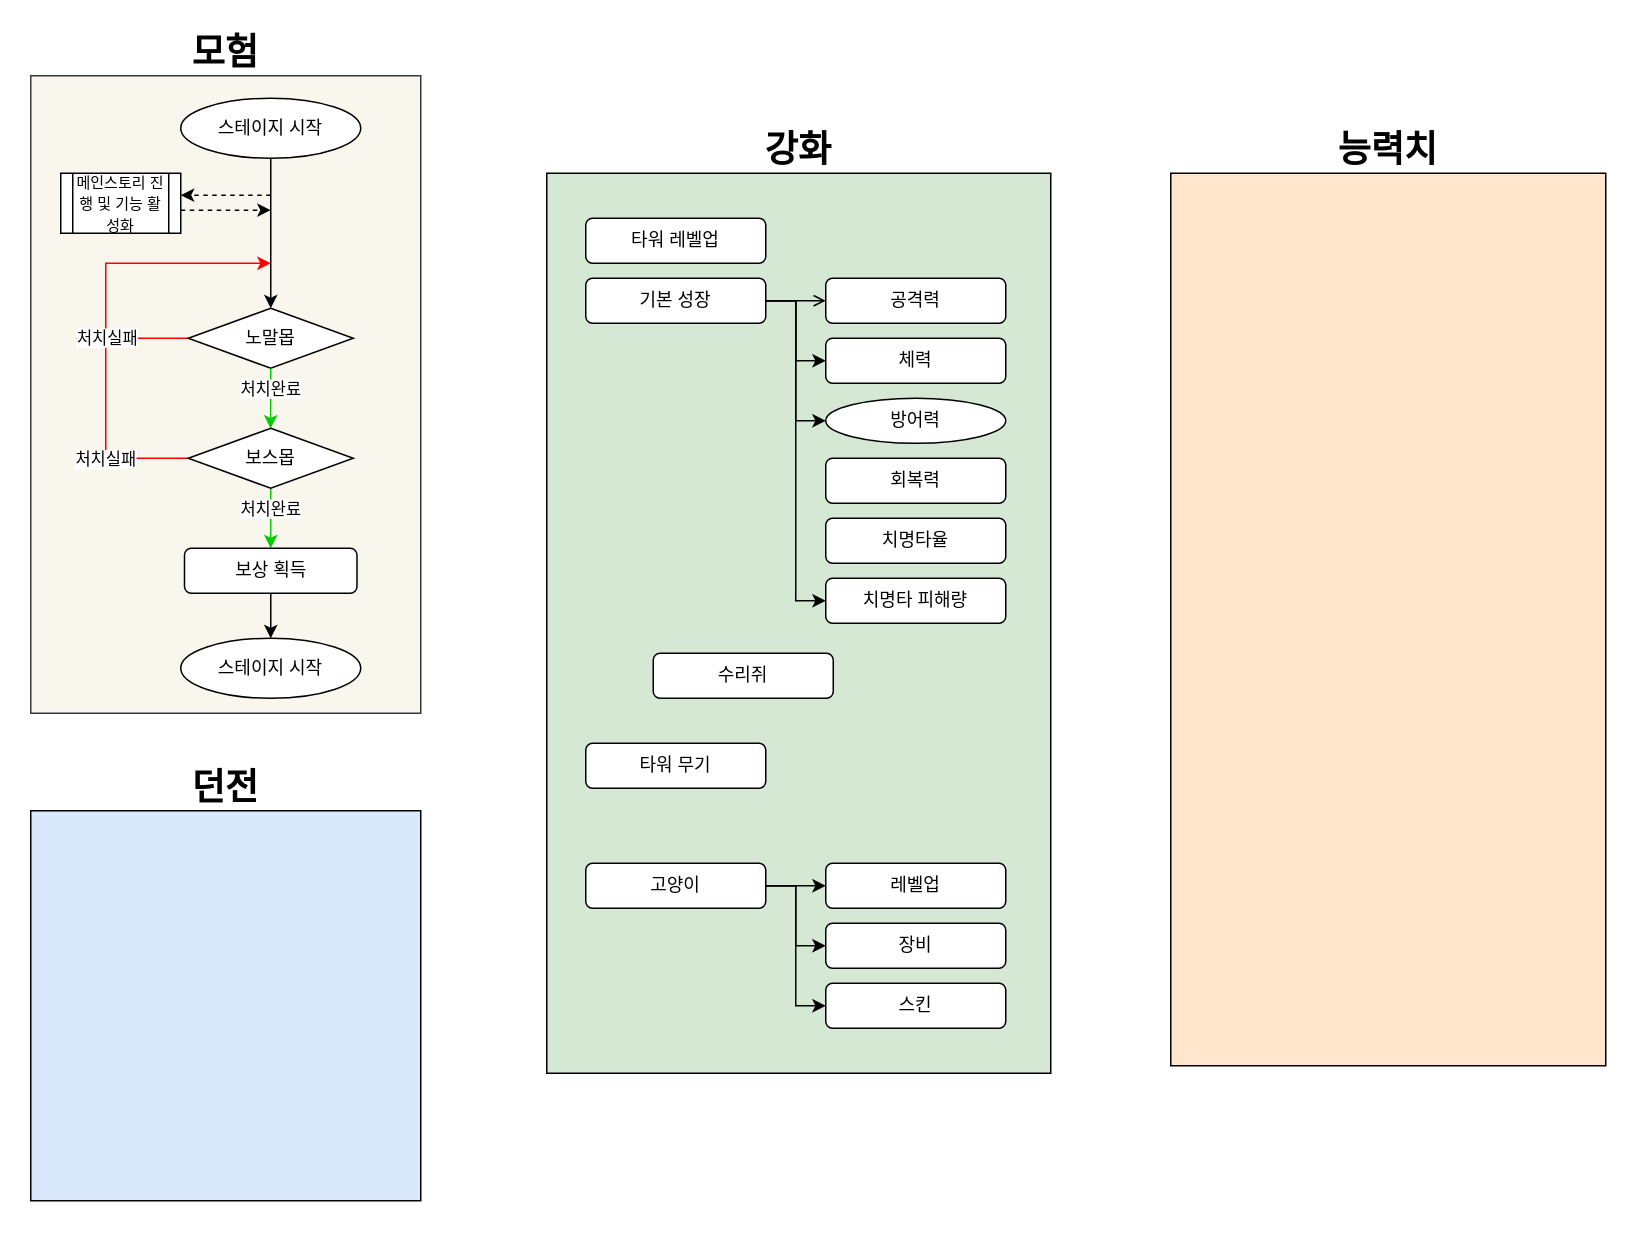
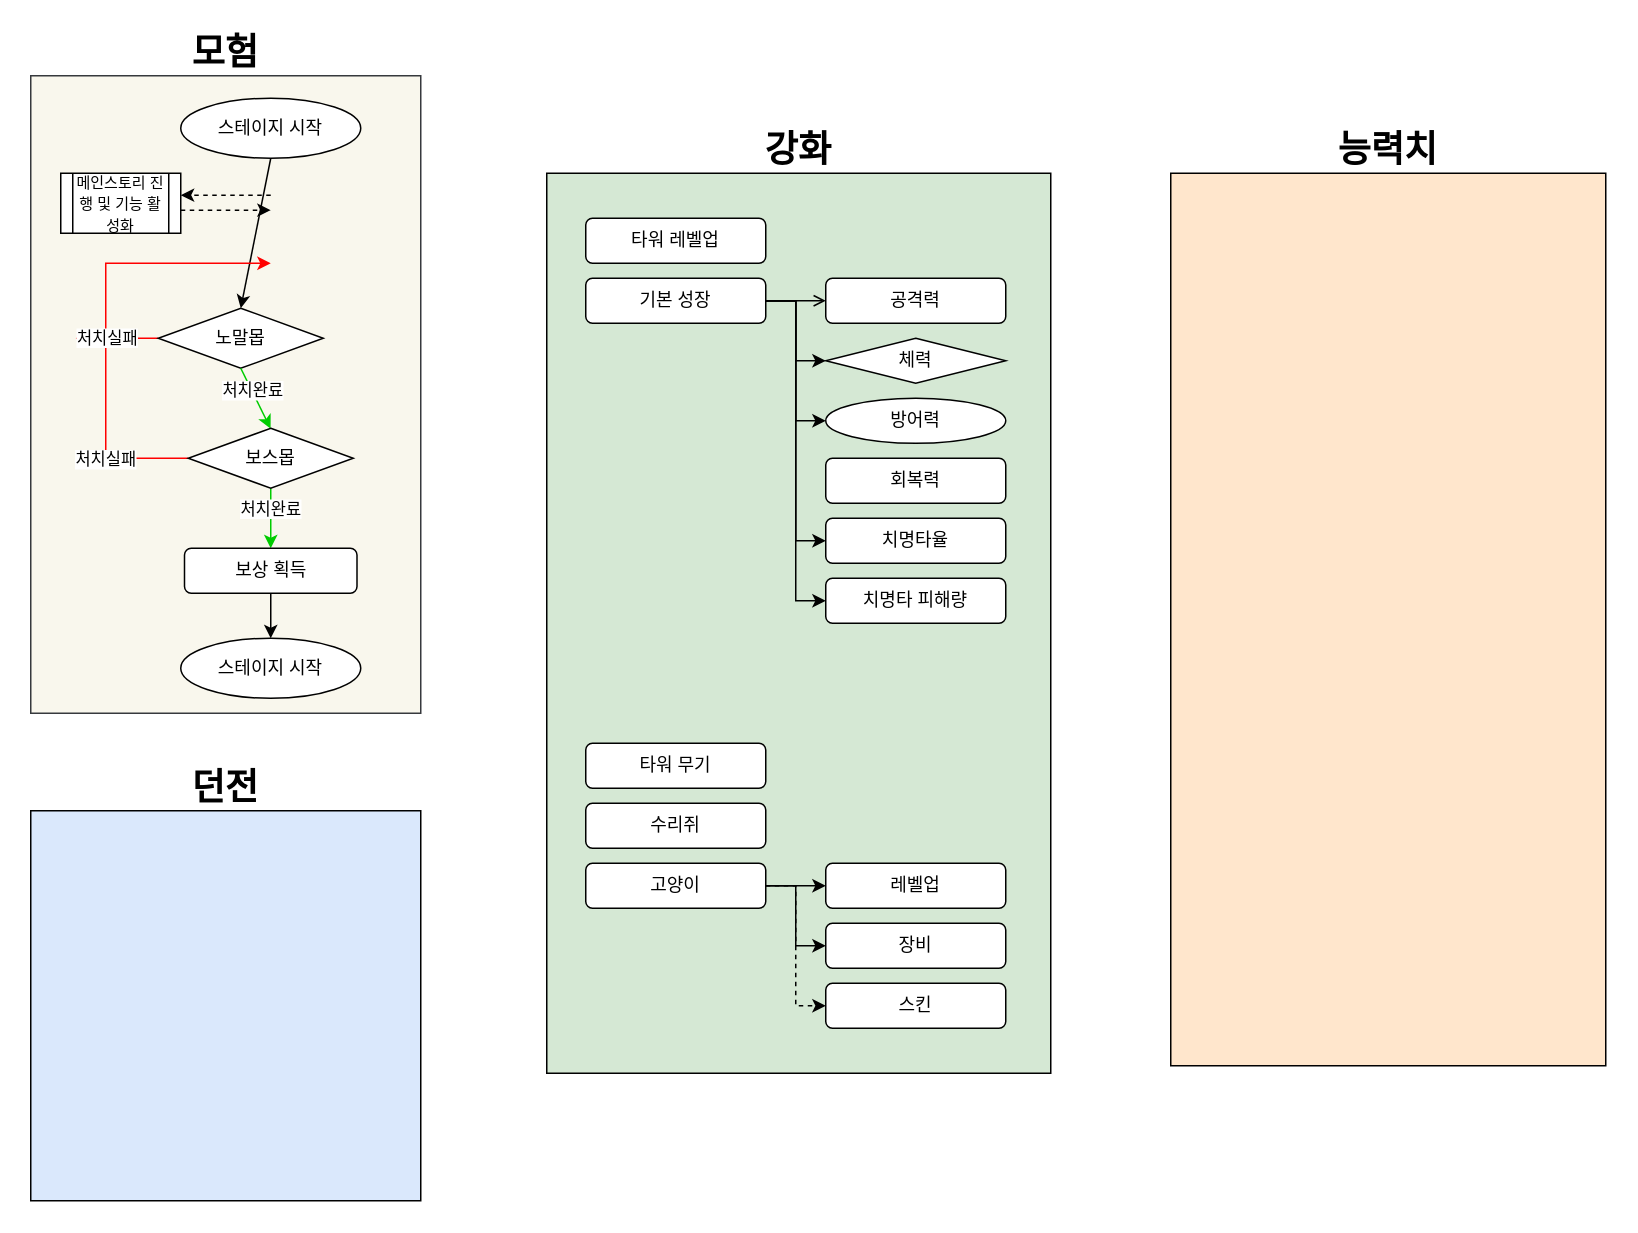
- <mxCell id="7" value="노말몹" style="rhombus;whiteSpace=wrap;html=1;" parent="1" vertex="1"><mxGeometry x="125" y="205" width="110" height="40" as="geometry" /></mxCell>
+ <mxCell id="7" value="노말몹" style="rhombus;whiteSpace=wrap;html=1;" parent="1" vertex="1"><mxGeometry x="105" y="205" width="110" height="40" as="geometry" /></mxCell>
- <mxCell id="32" value="체력" style="rounded=1;whiteSpace=wrap;html=1;" vertex="1" parent="1"><mxGeometry x="550" y="225" width="120" height="30" as="geometry" /></mxCell>
+ <mxCell id="32" value="체력" style="rhombus;whiteSpace=wrap;html=1;" vertex="1" parent="1"><mxGeometry x="550" y="225" width="120" height="30" as="geometry" /></mxCell>
+ <mxCell id="28" style="edgeStyle=orthogonalEdgeStyle;rounded=0;orthogonalLoop=1;jettySize=auto;html=1;exitX=1;exitY=0.5;exitDx=0;exitDy=0;entryX=0;entryY=0.5;entryDx=0;entryDy=0;" edge="1" parent="1" source="30" target="35"><mxGeometry relative="1" as="geometry" /></mxCell>
- <mxCell id="38" value="수리쥐" style="rounded=1;whiteSpace=wrap;html=1;" vertex="1" parent="1"><mxGeometry x="435" y="435" width="120" height="30" as="geometry" /></mxCell>
+ <mxCell id="38" value="수리쥐" style="rounded=1;whiteSpace=wrap;html=1;" vertex="1" parent="1"><mxGeometry x="390" y="535" width="120" height="30" as="geometry" /></mxCell>
- <mxCell id="41" style="edgeStyle=orthogonalEdgeStyle;rounded=0;orthogonalLoop=1;jettySize=auto;html=1;exitX=1;exitY=0.5;exitDx=0;exitDy=0;entryX=0;entryY=0.5;entryDx=0;entryDy=0;" edge="1" parent="1" source="42" target="45"><mxGeometry relative="1" as="geometry" /></mxCell>
+ <mxCell id="41" style="edgeStyle=orthogonalEdgeStyle;rounded=0;orthogonalLoop=1;jettySize=auto;html=1;exitX=1;exitY=0.5;exitDx=0;exitDy=0;entryX=0;entryY=0.5;entryDx=0;entryDy=0;dashed=1;" edge="1" parent="1" source="42" target="45"><mxGeometry relative="1" as="geometry" /></mxCell>
